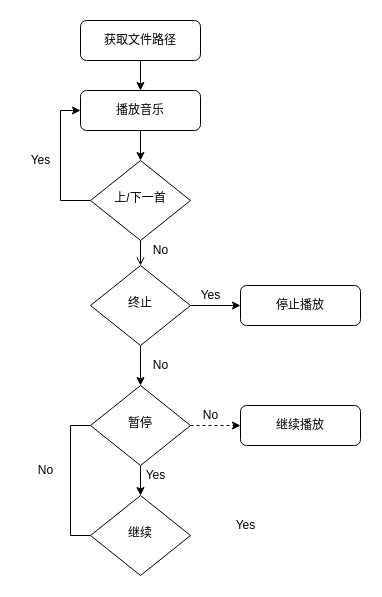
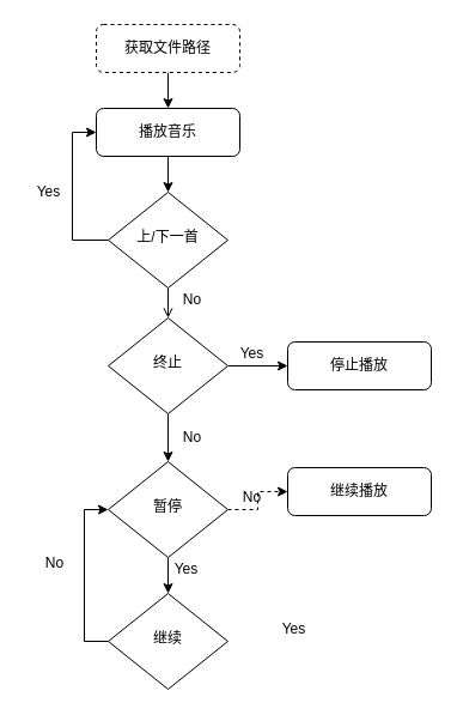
- <mxCell id="13" value="获取文件路径" parent="1" style="rounded=1;whiteSpace=wrap;html=1;fontSize=12;glass=0;strokeWidth=1;shadow=0;" vertex="1"><mxGeometry as="geometry" height="40" width="120" y="20" x="80" /></mxCell>
+ <mxCell id="13" value="获取文件路径" parent="1" style="rounded=1;whiteSpace=wrap;html=1;fontSize=12;glass=0;strokeWidth=1;shadow=0;dashed=1;" vertex="1"><mxGeometry as="geometry" height="40" width="120" y="20" x="80" /></mxCell>
- <mxCell id="18" parent="1" edge="1" target="10" source="19" style="edgeStyle=orthogonalEdgeStyle;rounded=0;orthogonalLoop=1;jettySize=auto;html=1;exitX=0;exitY=0.5;exitDx=0;exitDy=0;entryX=0;entryY=0.5;entryDx=0;entryDy=0;endArrow=none;"><mxGeometry as="geometry" relative="1" /></mxCell>
+ <mxCell id="18" parent="1" edge="1" target="10" source="19" style="edgeStyle=orthogonalEdgeStyle;rounded=0;orthogonalLoop=1;jettySize=auto;html=1;exitX=0;exitY=0.5;exitDx=0;exitDy=0;entryX=0;entryY=0.5;entryDx=0;entryDy=0;"><mxGeometry as="geometry" relative="1" /></mxCell>
- <mxCell id="11" value="继续播放" parent="1" style="rounded=1;whiteSpace=wrap;html=1;fontSize=12;glass=0;strokeWidth=1;shadow=0;" vertex="1"><mxGeometry as="geometry" height="40" width="120" y="405" x="240" /></mxCell>
+ <mxCell id="11" value="继续播放" parent="1" style="rounded=1;whiteSpace=wrap;html=1;fontSize=12;glass=0;strokeWidth=1;shadow=0;" vertex="1"><mxGeometry x="240" y="390" as="geometry" height="40" width="120" /></mxCell>
